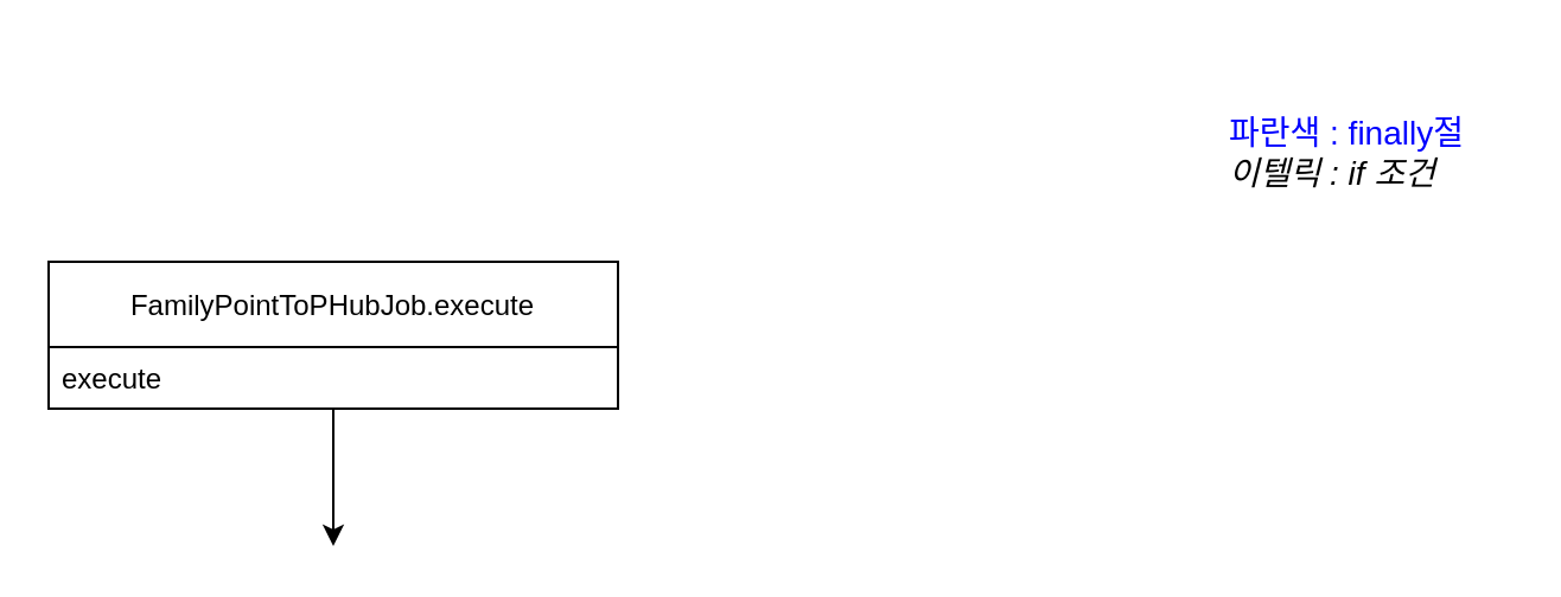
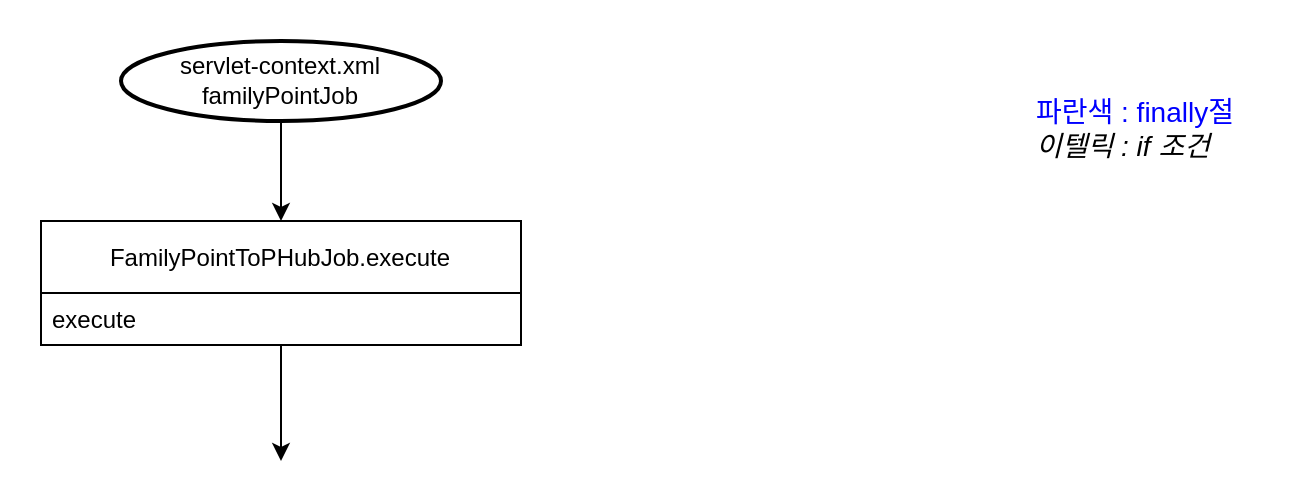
+ <mxCell id="6" value="servlet-context.xml&lt;br&gt;familyPointJob" style="strokeWidth=2;html=1;shape=mxgraph.flowchart.start_1;whiteSpace=wrap;fontSize=12;align=center;" parent="1" vertex="1"><mxGeometry x="60" y="20" width="160" height="40" as="geometry" /></mxCell>
+ <mxCell id="5" style="edgeStyle=orthogonalEdgeStyle;rounded=0;orthogonalLoop=1;jettySize=auto;html=1;entryX=0.5;entryY=0;entryDx=0;entryDy=0;" parent="1" source="6" target="3" edge="1"><mxGeometry relative="1" as="geometry" /></mxCell>
